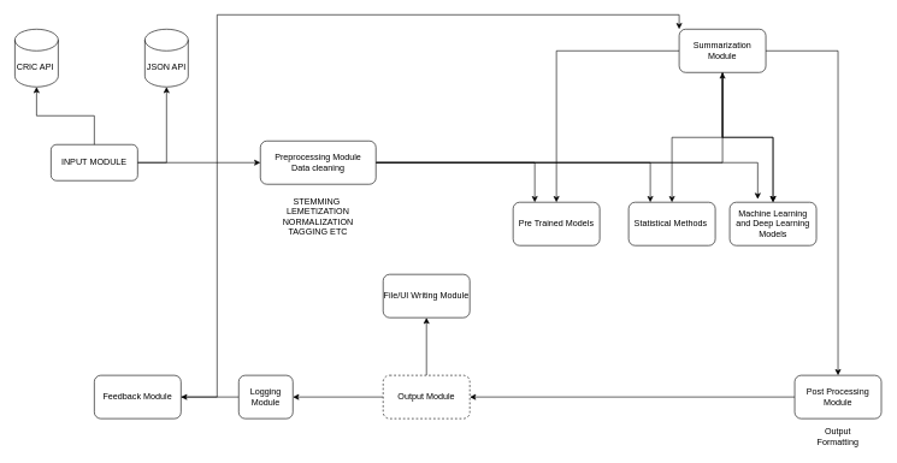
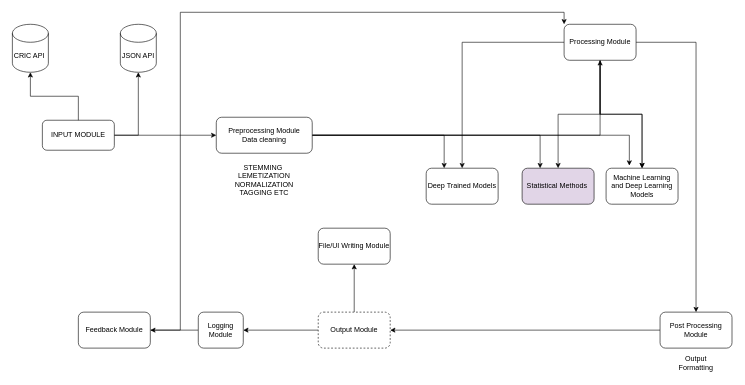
- <mxCell id="18" value="Summarization Module" style="whiteSpace=wrap;html=1;rounded=1;" vertex="1" parent="1"><mxGeometry x="940" y="40" width="120" height="60" as="geometry" /></mxCell>
+ <mxCell id="18" value="Processing Module" style="whiteSpace=wrap;html=1;rounded=1;" vertex="1" parent="1"><mxGeometry x="940" y="40" width="120" height="60" as="geometry" /></mxCell>
- <mxCell id="21" value="Pre Trained Models" style="whiteSpace=wrap;html=1;rounded=1;" vertex="1" parent="1"><mxGeometry x="710" y="280" width="120" height="60" as="geometry" /></mxCell>
+ <mxCell id="21" value="Deep Trained Models" style="whiteSpace=wrap;html=1;rounded=1;" vertex="1" parent="1"><mxGeometry x="710" y="280" width="120" height="60" as="geometry" /></mxCell>
- <mxCell id="19" value="Statistical Methods&amp;nbsp;" style="whiteSpace=wrap;html=1;rounded=1;" vertex="1" parent="1"><mxGeometry x="870" y="280" width="120" height="60" as="geometry" /></mxCell>
+ <mxCell id="19" value="Statistical Methods&amp;nbsp;" style="whiteSpace=wrap;html=1;rounded=1;fillColor=#e1d5e7;" vertex="1" parent="1"><mxGeometry x="870" y="280" width="120" height="60" as="geometry" /></mxCell>
